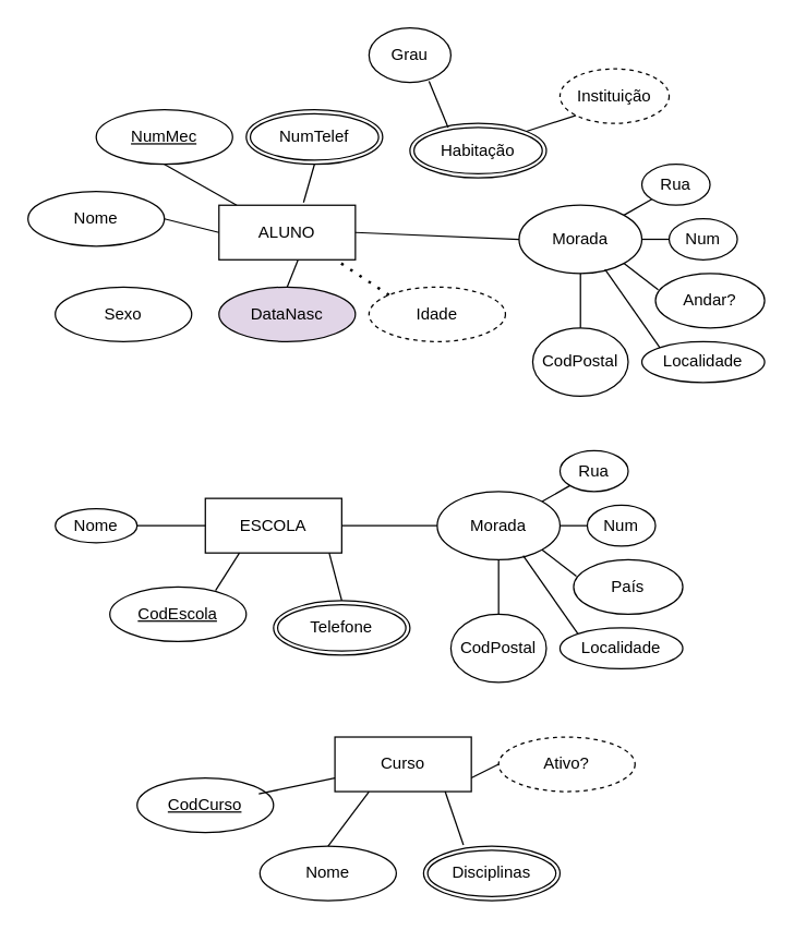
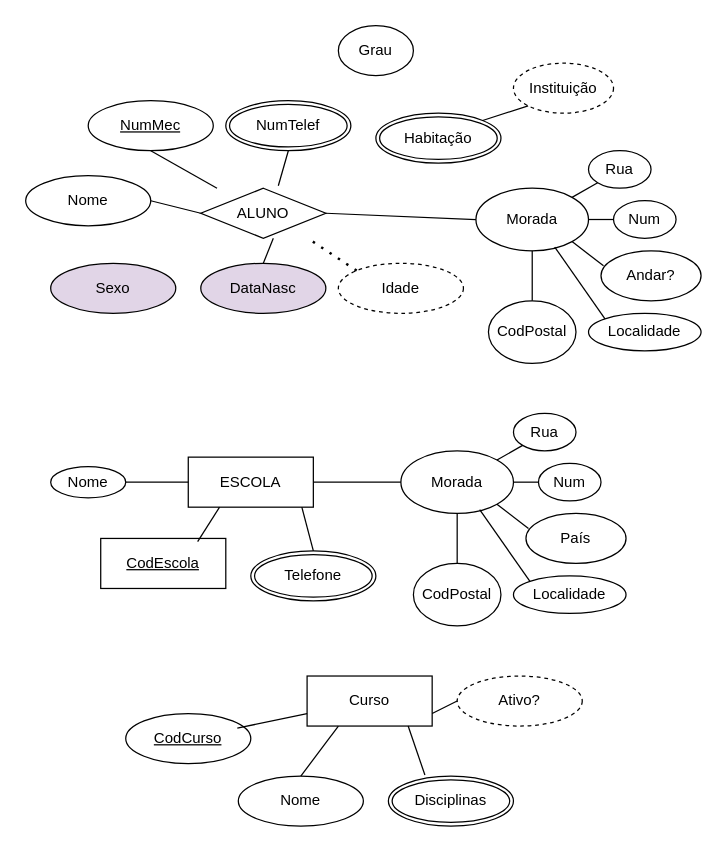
- <mxCell id="28" value="" style="endArrow=none;html=1;rounded=0;fontFamily=Helvetica;fontSize=12;fontColor=default;exitX=0.28;exitY=0.075;exitDx=0;exitDy=0;exitPerimeter=0;entryX=0.733;entryY=0.975;entryDx=0;entryDy=0;entryPerimeter=0;" edge="1" parent="1" source="13" target="27"><mxGeometry width="50" height="50" relative="1" as="geometry"><mxPoint x="270" y="120" as="sourcePoint" /><mxPoint x="320" y="70" as="targetPoint" /></mxGeometry></mxCell>
- <mxCell id="9" value="ALUNO" style="whiteSpace=wrap;html=1;align=center;strokeColor=default;verticalAlign=middle;fontFamily=Helvetica;fontSize=12;fontColor=default;fillColor=default;" vertex="1" parent="1"><mxGeometry x="160" y="150" width="100" height="40" as="geometry" /></mxCell>
+ <mxCell id="9" value="ALUNO" style="rhombus;whiteSpace=wrap;html=1;align=center;strokeColor=default;verticalAlign=middle;fontFamily=Helvetica;fontSize=12;fontColor=default;fillColor=default;" vertex="1" parent="1"><mxGeometry x="160" y="150" width="100" height="40" as="geometry" /></mxCell>
- <mxCell id="3" value="Sexo" style="ellipse;whiteSpace=wrap;html=1;align=center;" vertex="1" parent="1"><mxGeometry x="40" y="210" width="100" height="40" as="geometry" /></mxCell>
+ <mxCell id="3" value="Sexo" style="ellipse;whiteSpace=wrap;html=1;align=center;fillColor=#e1d5e7;" vertex="1" parent="1"><mxGeometry x="40" y="210" width="100" height="40" as="geometry" /></mxCell>
- <mxCell id="32" value="CodEscola" style="ellipse;whiteSpace=wrap;html=1;align=center;fontStyle=4;strokeColor=default;verticalAlign=middle;fontFamily=Helvetica;fontSize=12;fontColor=default;fillColor=default;" vertex="1" parent="1"><mxGeometry x="80" y="430" width="100" height="40" as="geometry" /></mxCell>
+ <mxCell id="32" value="CodEscola" style="whiteSpace=wrap;html=1;align=center;fontStyle=4;strokeColor=default;verticalAlign=middle;fontFamily=Helvetica;fontSize=12;fontColor=default;fillColor=default;rounded=0;" vertex="1" parent="1"><mxGeometry x="80" y="430" width="100" height="40" as="geometry" /></mxCell>
